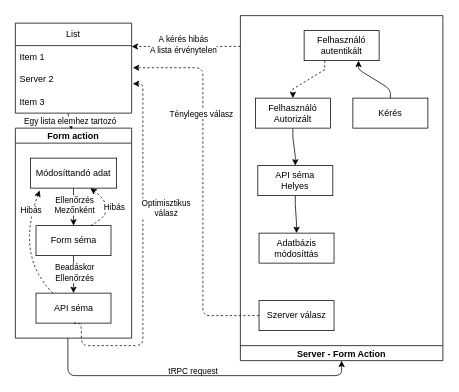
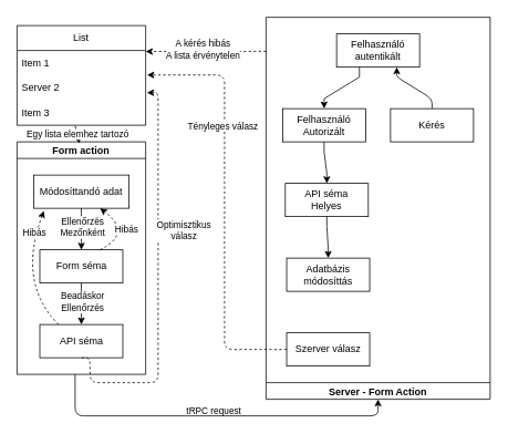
- <mxCell id="27" value="" style="edgeStyle=orthogonalEdgeStyle;rounded=0;orthogonalLoop=1;jettySize=auto;html=1;noEdgeStyle=1;orthogonal=1;dashed=1;" edge="1" source="23" target="29" parent="22"><mxGeometry relative="1" as="geometry"><Array as="points"><mxPoint x="112.5" y="72" /><mxPoint x="70" y="98" /></Array></mxGeometry></mxCell>
+ <mxCell id="27" value="" style="edgeStyle=orthogonalEdgeStyle;rounded=0;orthogonalLoop=1;jettySize=auto;html=1;noEdgeStyle=1;orthogonal=1;" edge="1" source="23" target="29" parent="22"><mxGeometry relative="1" as="geometry"><Array as="points"><mxPoint x="112.5" y="72" /><mxPoint x="70" y="98" /></Array></mxGeometry></mxCell>
